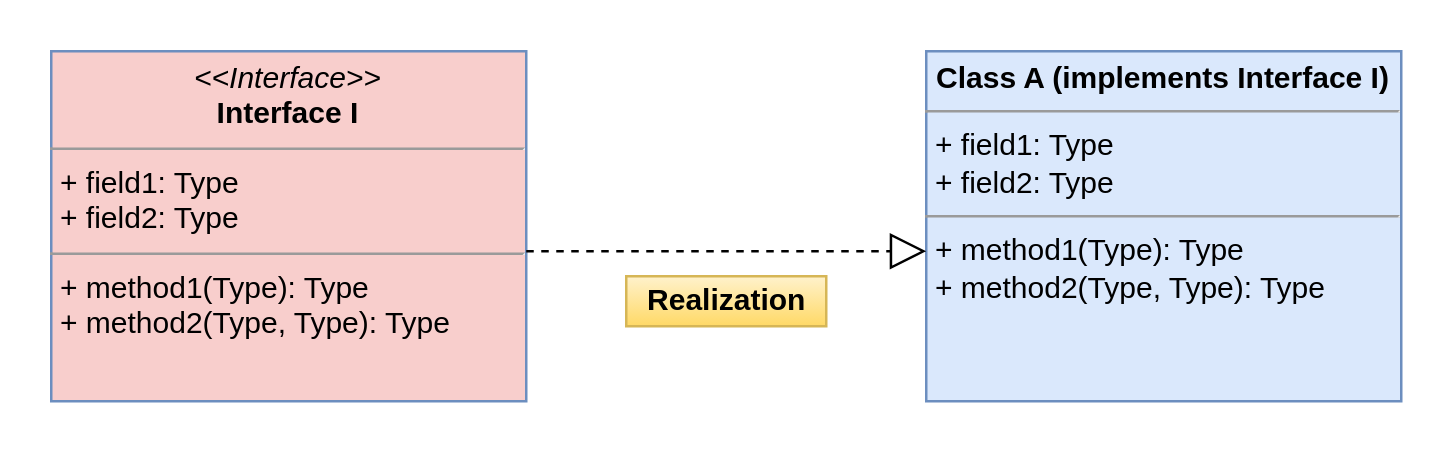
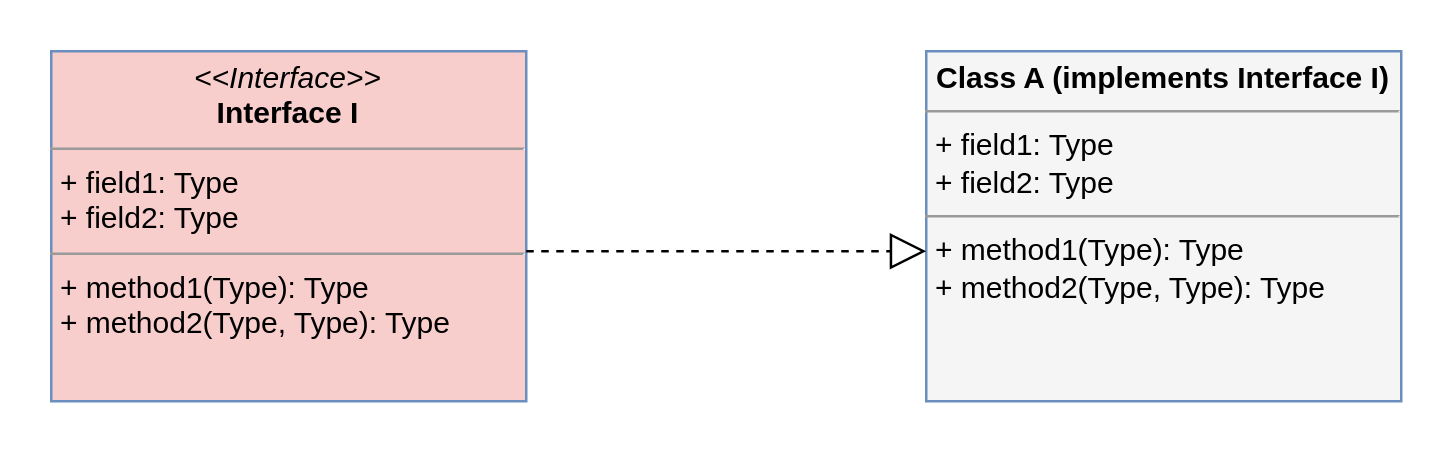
- <mxCell id="4" value="&lt;p style=&quot;margin: 0px ; margin-top: 4px ; text-align: center&quot;&gt;&lt;b&gt;Class A (implements Interface I)&lt;/b&gt;&lt;/p&gt;&lt;hr size=&quot;1&quot;&gt;&lt;p style=&quot;margin: 0px ; margin-left: 4px&quot;&gt;+ field1: Type&lt;br&gt;+ field2: Type&lt;/p&gt;&lt;hr size=&quot;1&quot;&gt;&lt;p style=&quot;margin: 0px ; margin-left: 4px&quot;&gt;+ method1(Type): Type&lt;br&gt;+ method2(Type, Type): Type&lt;/p&gt;" style="verticalAlign=top;align=left;overflow=fill;fontSize=12;fontFamily=Helvetica;html=1;fillColor=#dae8fc;strokeColor=#6c8ebf;" vertex="1" parent="1"><mxGeometry x="370" y="20" width="190" height="140" as="geometry" /></mxCell>
+ <mxCell id="4" value="&lt;p style=&quot;margin: 0px ; margin-top: 4px ; text-align: center&quot;&gt;&lt;b&gt;Class A (implements Interface I)&lt;/b&gt;&lt;/p&gt;&lt;hr size=&quot;1&quot;&gt;&lt;p style=&quot;margin: 0px ; margin-left: 4px&quot;&gt;+ field1: Type&lt;br&gt;+ field2: Type&lt;/p&gt;&lt;hr size=&quot;1&quot;&gt;&lt;p style=&quot;margin: 0px ; margin-left: 4px&quot;&gt;+ method1(Type): Type&lt;br&gt;+ method2(Type, Type): Type&lt;/p&gt;" style="verticalAlign=top;align=left;overflow=fill;fontSize=12;fontFamily=Helvetica;html=1;fillColor=#f5f5f5;strokeColor=#6c8ebf;" vertex="1" parent="1"><mxGeometry x="370" y="20" width="190" height="140" as="geometry" /></mxCell>
- <mxCell id="2" value="&lt;b&gt;Realization&lt;br&gt;&lt;/b&gt;" style="text;html=1;align=center;verticalAlign=middle;resizable=0;points=[];autosize=1;gradientColor=#ffd966;fillColor=#fff2cc;strokeColor=#d6b656;" parent="1" vertex="1"><mxGeometry x="250" y="110" width="80" height="20" as="geometry" /></mxCell>
